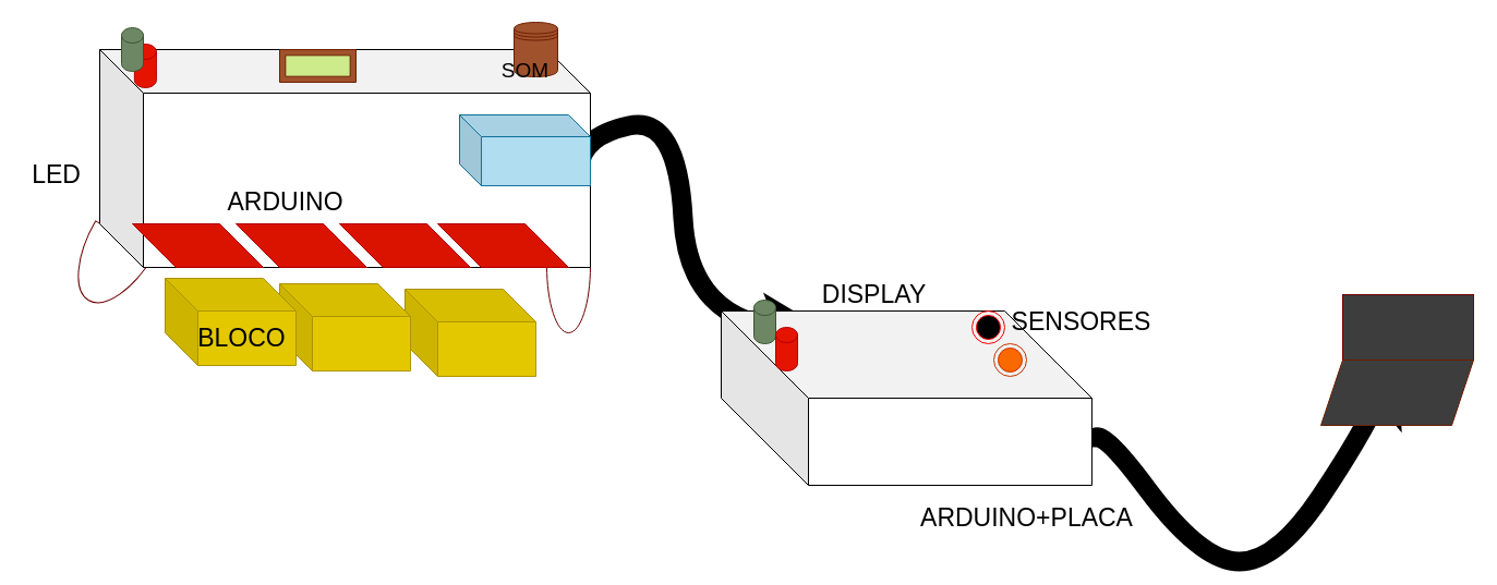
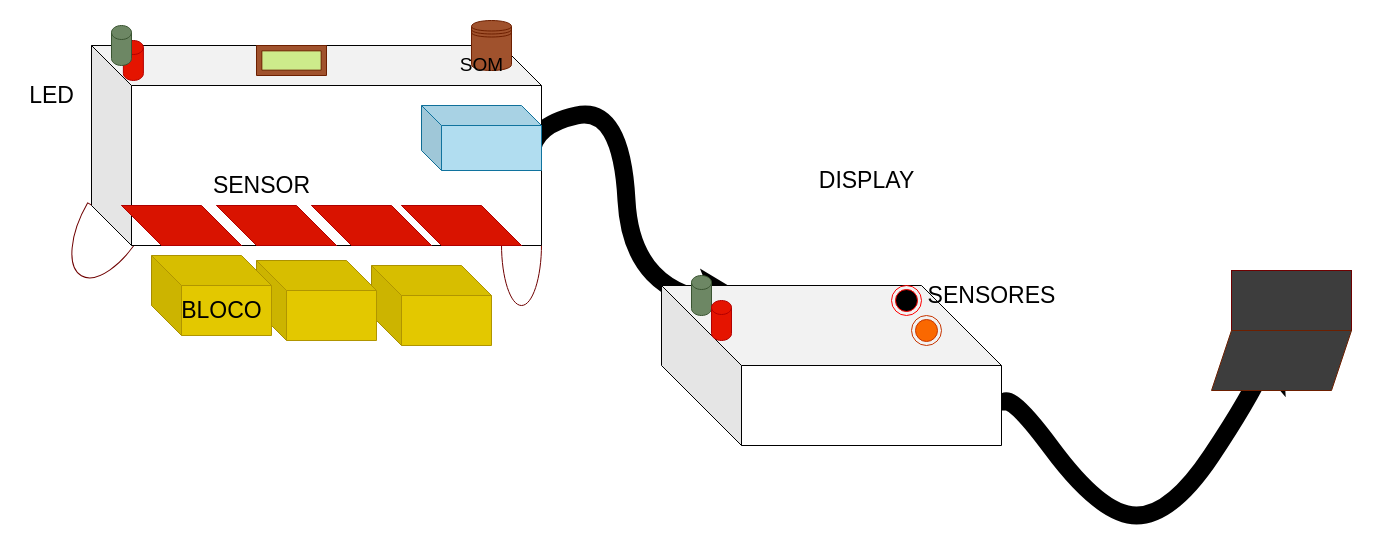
- <mxCell id="22" value="&lt;font style=&quot;font-size: 23px&quot;&gt;LED&lt;/font&gt;" style="text;html=1;align=center;verticalAlign=middle;resizable=0;points=[];autosize=1;strokeColor=none;" vertex="1" parent="1"><mxGeometry x="20.97" y="150" width="60" height="20" as="geometry" /></mxCell>
+ <mxCell id="22" value="&lt;font style=&quot;font-size: 23px&quot;&gt;LED&lt;/font&gt;" style="text;html=1;align=center;verticalAlign=middle;resizable=0;points=[];autosize=1;strokeColor=none;" vertex="1" parent="1"><mxGeometry x="20.97" y="85" width="60" height="20" as="geometry" /></mxCell>
- <mxCell id="27" value="&lt;font style=&quot;font-size: 23px&quot;&gt;ARDUINO&lt;/font&gt;" style="text;html=1;align=center;verticalAlign=middle;resizable=0;points=[];autosize=1;strokeColor=none;" vertex="1" parent="1"><mxGeometry x="206" y="175" width="110" height="20" as="geometry" /></mxCell>
+ <mxCell id="27" value="&lt;font style=&quot;font-size: 23px&quot;&gt;SENSOR&lt;/font&gt;" style="text;html=1;align=center;verticalAlign=middle;resizable=0;points=[];autosize=1;strokeColor=none;" vertex="1" parent="1"><mxGeometry x="206" y="175" width="110" height="20" as="geometry" /></mxCell>
- <mxCell id="25" value="&lt;font style=&quot;font-size: 23px&quot;&gt;DISPLAY&lt;/font&gt;" style="text;html=1;align=center;verticalAlign=middle;resizable=0;points=[];autosize=1;strokeColor=none;" vertex="1" parent="1"><mxGeometry x="746" y="260" width="110" height="20" as="geometry" /></mxCell>
+ <mxCell id="25" value="&lt;font style=&quot;font-size: 23px&quot;&gt;DISPLAY&lt;/font&gt;" style="text;html=1;align=center;verticalAlign=middle;resizable=0;points=[];autosize=1;strokeColor=none;" vertex="1" parent="1"><mxGeometry x="811" y="170" width="110" height="20" as="geometry" /></mxCell>
- <mxCell id="29" value="&lt;font style=&quot;font-size: 23px&quot;&gt;ARDUINO+PLACA&lt;/font&gt;" style="text;html=1;align=center;verticalAlign=middle;resizable=0;points=[];autosize=1;strokeColor=none;" vertex="1" parent="1"><mxGeometry x="836" y="465" width="210" height="20" as="geometry" /></mxCell>
